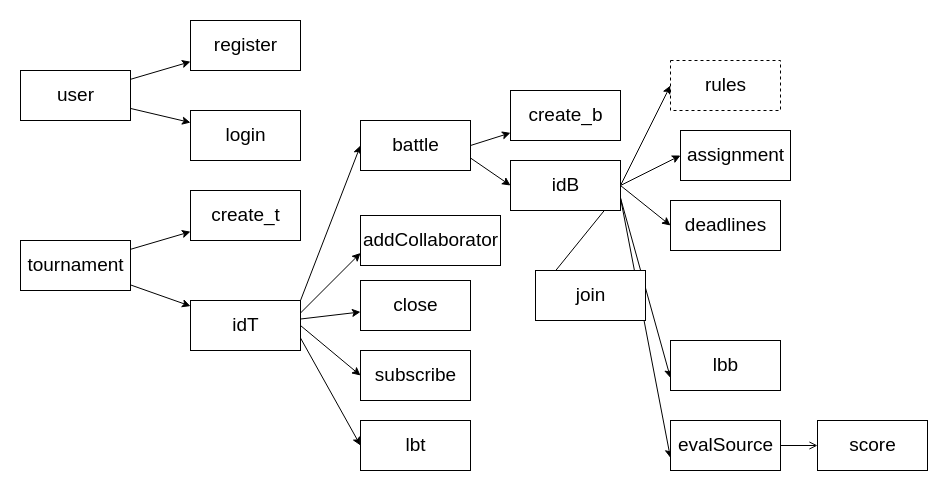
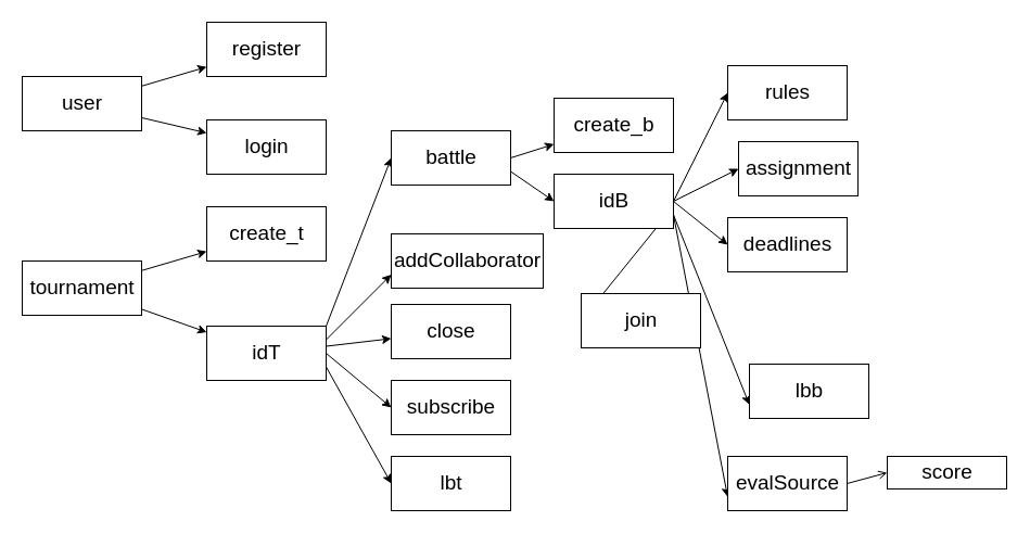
- <mxCell id="35" value="rules" style="html=1;fontSize=19;dashed=1;" vertex="1" parent="1"><mxGeometry x="670" y="60" width="110" height="50" as="geometry" /></mxCell>
+ <mxCell id="35" value="rules" style="html=1;fontSize=19;" vertex="1" parent="1"><mxGeometry x="670" y="60" width="110" height="50" as="geometry" /></mxCell>
- <mxCell id="36" value="lbb" style="html=1;fontSize=19;" vertex="1" parent="1"><mxGeometry x="670" y="340" width="110" height="50" as="geometry" /></mxCell>
+ <mxCell id="36" value="lbb" style="html=1;fontSize=19;" vertex="1" parent="1"><mxGeometry x="690" y="335" width="110" height="50" as="geometry" /></mxCell>
- <mxCell id="39" value="score" style="html=1;fontSize=19;" vertex="1" parent="1"><mxGeometry x="817" y="420" width="110" height="50" as="geometry" /></mxCell>
+ <mxCell id="39" value="score" style="html=1;fontSize=19;" vertex="1" parent="1"><mxGeometry x="817" y="420" width="110" height="30" as="geometry" /></mxCell>
